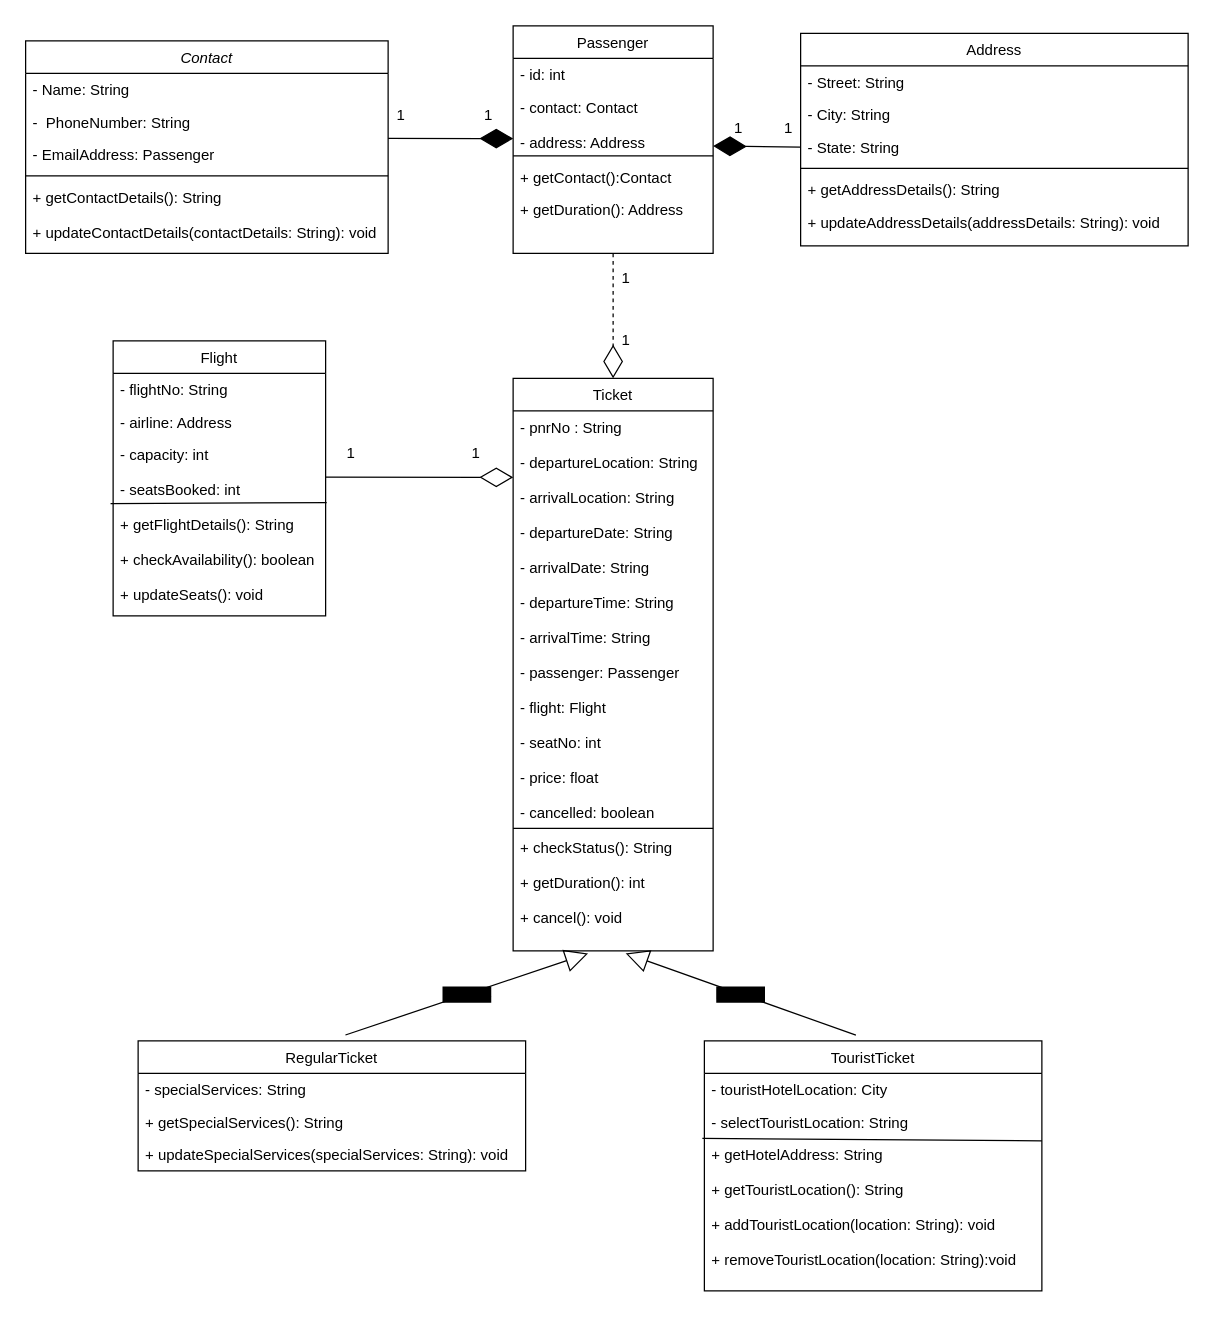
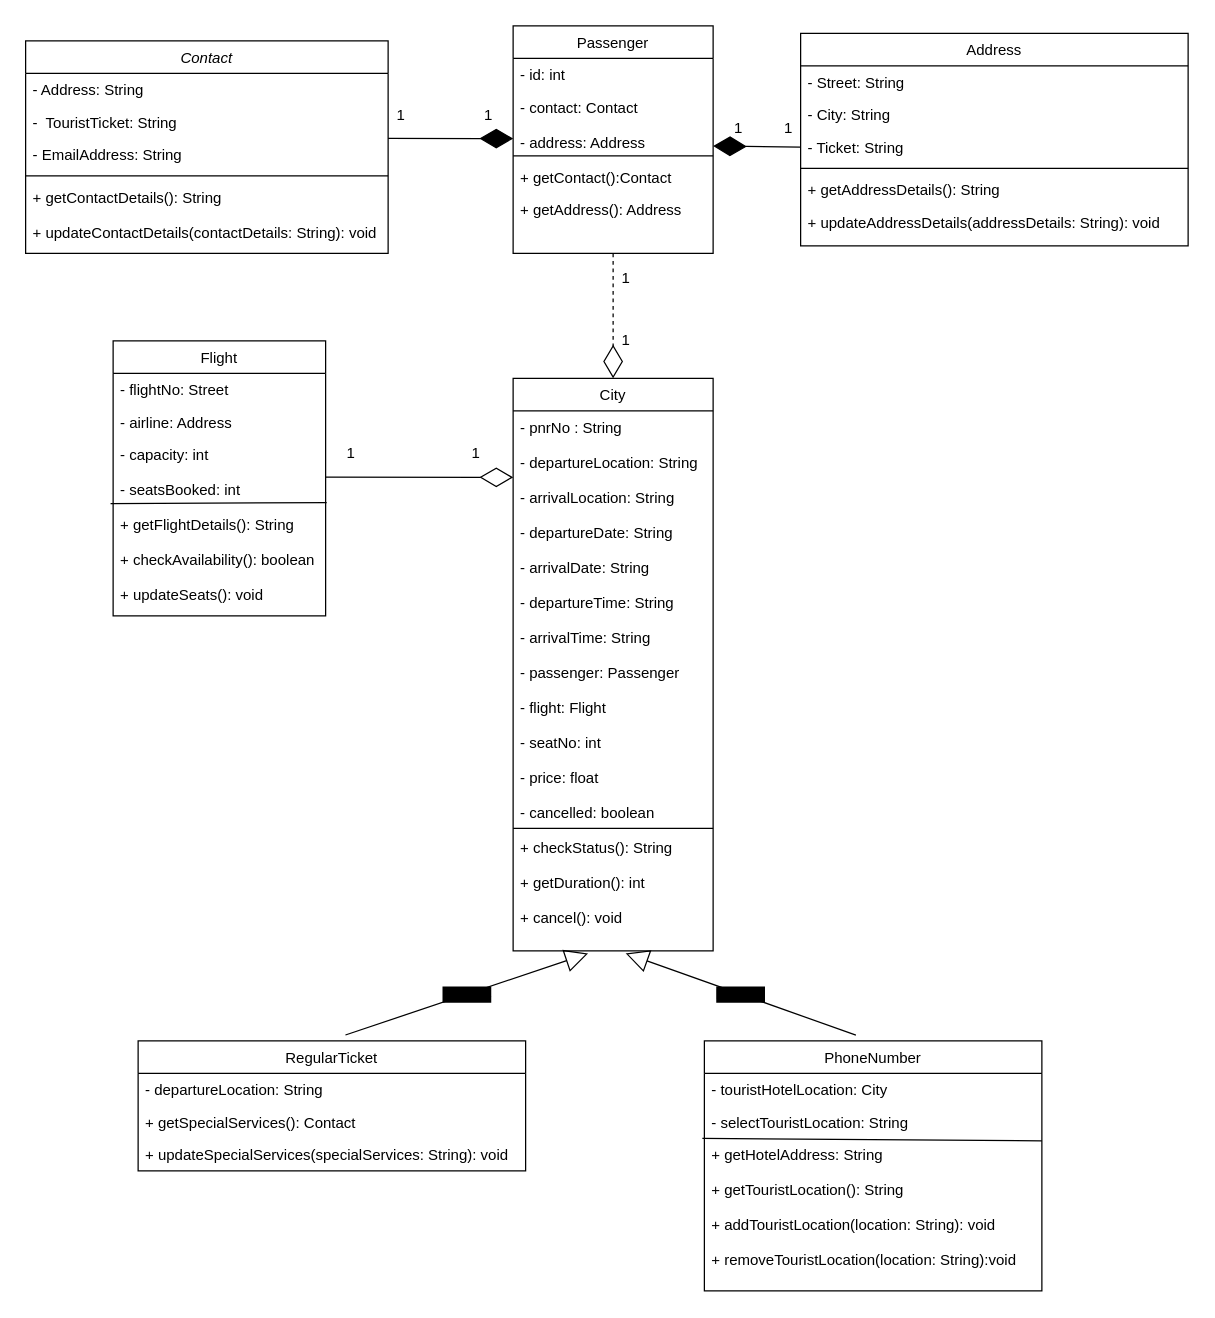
- <mxCell id="3" value="- Name: String" style="text;align=left;verticalAlign=top;spacingLeft=4;spacingRight=4;overflow=hidden;rotatable=0;points=[[0,0.5],[1,0.5]];portConstraint=eastwest;" parent="2" vertex="1"><mxGeometry y="26" width="290" height="26" as="geometry" /></mxCell>
+ <mxCell id="3" value="- Address: String" style="text;align=left;verticalAlign=top;spacingLeft=4;spacingRight=4;overflow=hidden;rotatable=0;points=[[0,0.5],[1,0.5]];portConstraint=eastwest;" parent="2" vertex="1"><mxGeometry y="26" width="290" height="26" as="geometry" /></mxCell>
- <mxCell id="4" value="-  PhoneNumber: String" style="text;align=left;verticalAlign=top;spacingLeft=4;spacingRight=4;overflow=hidden;rotatable=0;points=[[0,0.5],[1,0.5]];portConstraint=eastwest;rounded=0;shadow=0;html=0;" parent="2" vertex="1"><mxGeometry y="52" width="290" height="26" as="geometry" /></mxCell>
+ <mxCell id="4" value="-  TouristTicket: String" style="text;align=left;verticalAlign=top;spacingLeft=4;spacingRight=4;overflow=hidden;rotatable=0;points=[[0,0.5],[1,0.5]];portConstraint=eastwest;rounded=0;shadow=0;html=0;" parent="2" vertex="1"><mxGeometry y="52" width="290" height="26" as="geometry" /></mxCell>
- <mxCell id="20" value="- State: String" style="text;align=left;verticalAlign=top;spacingLeft=4;spacingRight=4;overflow=hidden;rotatable=0;points=[[0,0.5],[1,0.5]];portConstraint=eastwest;rounded=0;shadow=0;html=0;" parent="16" vertex="1"><mxGeometry y="78" width="310" height="26" as="geometry" /></mxCell>
+ <mxCell id="20" value="- Ticket: String" style="text;align=left;verticalAlign=top;spacingLeft=4;spacingRight=4;overflow=hidden;rotatable=0;points=[[0,0.5],[1,0.5]];portConstraint=eastwest;rounded=0;shadow=0;html=0;" parent="16" vertex="1"><mxGeometry y="78" width="310" height="26" as="geometry" /></mxCell>
- <mxCell id="5" value="- EmailAddress: Passenger" style="text;align=left;verticalAlign=top;spacingLeft=4;spacingRight=4;overflow=hidden;rotatable=0;points=[[0,0.5],[1,0.5]];portConstraint=eastwest;rounded=0;shadow=0;html=0;" parent="2" vertex="1"><mxGeometry y="78" width="290" height="26" as="geometry" /></mxCell>
+ <mxCell id="5" value="- EmailAddress: String" style="text;align=left;verticalAlign=top;spacingLeft=4;spacingRight=4;overflow=hidden;rotatable=0;points=[[0,0.5],[1,0.5]];portConstraint=eastwest;rounded=0;shadow=0;html=0;" parent="2" vertex="1"><mxGeometry y="78" width="290" height="26" as="geometry" /></mxCell>
- <mxCell id="13" value="+ getDuration(): Address" style="text;align=left;verticalAlign=top;spacingLeft=4;spacingRight=4;overflow=hidden;rotatable=0;points=[[0,0.5],[1,0.5]];portConstraint=eastwest;" parent="8" vertex="1"><mxGeometry y="134" width="160" height="36" as="geometry" /></mxCell>
+ <mxCell id="13" value="+ getAddress(): Address" style="text;align=left;verticalAlign=top;spacingLeft=4;spacingRight=4;overflow=hidden;rotatable=0;points=[[0,0.5],[1,0.5]];portConstraint=eastwest;" parent="8" vertex="1"><mxGeometry y="134" width="160" height="36" as="geometry" /></mxCell>
- <mxCell id="30" value="- flightNo: String" style="text;strokeColor=none;fillColor=none;align=left;verticalAlign=top;spacingLeft=4;spacingRight=4;overflow=hidden;rotatable=0;points=[[0,0.5],[1,0.5]];portConstraint=eastwest;" parent="29" vertex="1"><mxGeometry y="26" width="170" height="26" as="geometry" /></mxCell>
+ <mxCell id="30" value="- flightNo: Street" style="text;strokeColor=none;fillColor=none;align=left;verticalAlign=top;spacingLeft=4;spacingRight=4;overflow=hidden;rotatable=0;points=[[0,0.5],[1,0.5]];portConstraint=eastwest;" parent="29" vertex="1"><mxGeometry y="26" width="170" height="26" as="geometry" /></mxCell>
- <mxCell id="14" value="Ticket" style="swimlane;fontStyle=0;align=center;verticalAlign=top;childLayout=stackLayout;horizontal=1;startSize=26;horizontalStack=0;resizeParent=1;resizeLast=0;collapsible=1;marginBottom=0;rounded=0;shadow=0;strokeWidth=1;" parent="1" vertex="1"><mxGeometry x="410" y="302" width="160" height="458" as="geometry"><mxRectangle x="340" y="380" width="170" height="26" as="alternateBounds" /></mxGeometry></mxCell>
+ <mxCell id="14" value="City" style="swimlane;fontStyle=0;align=center;verticalAlign=top;childLayout=stackLayout;horizontal=1;startSize=26;horizontalStack=0;resizeParent=1;resizeLast=0;collapsible=1;marginBottom=0;rounded=0;shadow=0;strokeWidth=1;" parent="1" vertex="1"><mxGeometry x="410" y="302" width="160" height="458" as="geometry"><mxRectangle x="340" y="380" width="170" height="26" as="alternateBounds" /></mxGeometry></mxCell>
- <mxCell id="24" value="TouristTicket" style="swimlane;fontStyle=0;childLayout=stackLayout;horizontal=1;startSize=26;fillColor=none;horizontalStack=0;resizeParent=1;resizeParentMax=0;resizeLast=0;collapsible=1;marginBottom=0;" parent="1" vertex="1"><mxGeometry x="563" y="832" width="270" height="200" as="geometry" /></mxCell>
+ <mxCell id="24" value="PhoneNumber" style="swimlane;fontStyle=0;childLayout=stackLayout;horizontal=1;startSize=26;fillColor=none;horizontalStack=0;resizeParent=1;resizeParentMax=0;resizeLast=0;collapsible=1;marginBottom=0;" parent="1" vertex="1"><mxGeometry x="563" y="832" width="270" height="200" as="geometry" /></mxCell>
- <mxCell id="35" value="- specialServices: String" style="text;strokeColor=none;fillColor=none;align=left;verticalAlign=top;spacingLeft=4;spacingRight=4;overflow=hidden;rotatable=0;points=[[0,0.5],[1,0.5]];portConstraint=eastwest;" parent="34" vertex="1"><mxGeometry y="26" width="310" height="26" as="geometry" /></mxCell>
+ <mxCell id="35" value="- departureLocation: String" style="text;strokeColor=none;fillColor=none;align=left;verticalAlign=top;spacingLeft=4;spacingRight=4;overflow=hidden;rotatable=0;points=[[0,0.5],[1,0.5]];portConstraint=eastwest;" parent="34" vertex="1"><mxGeometry y="26" width="310" height="26" as="geometry" /></mxCell>
- <mxCell id="36" value="+ getSpecialServices(): String" style="text;strokeColor=none;fillColor=none;align=left;verticalAlign=top;spacingLeft=4;spacingRight=4;overflow=hidden;rotatable=0;points=[[0,0.5],[1,0.5]];portConstraint=eastwest;" parent="34" vertex="1"><mxGeometry y="52" width="310" height="26" as="geometry" /></mxCell>
+ <mxCell id="36" value="+ getSpecialServices(): Contact" style="text;strokeColor=none;fillColor=none;align=left;verticalAlign=top;spacingLeft=4;spacingRight=4;overflow=hidden;rotatable=0;points=[[0,0.5],[1,0.5]];portConstraint=eastwest;" parent="34" vertex="1"><mxGeometry y="52" width="310" height="26" as="geometry" /></mxCell>
